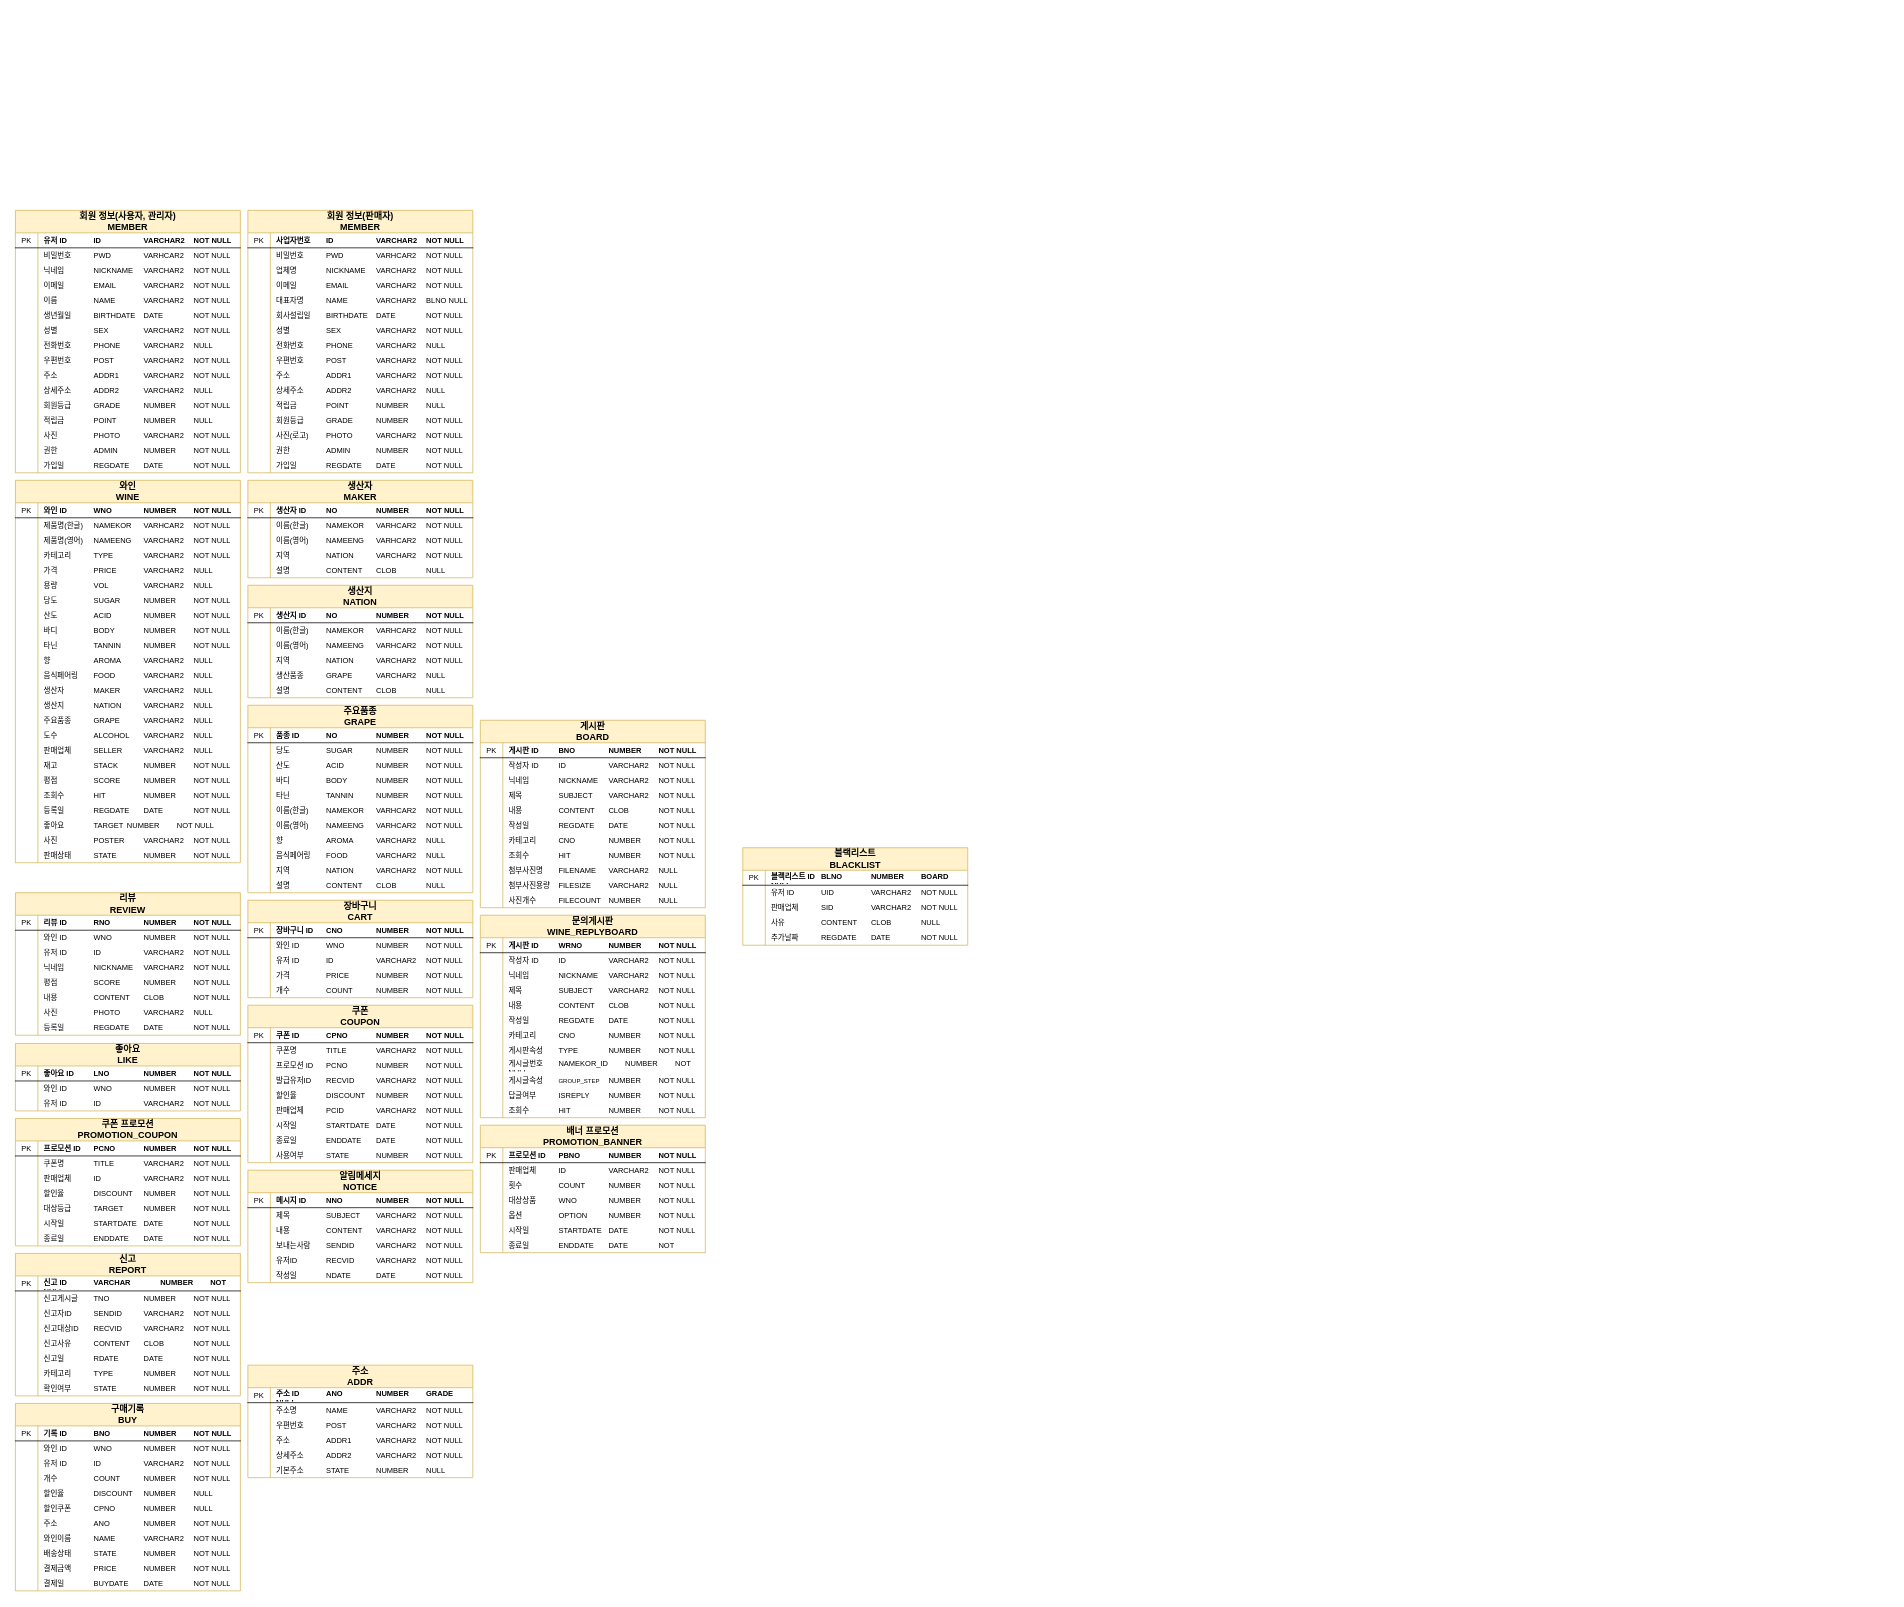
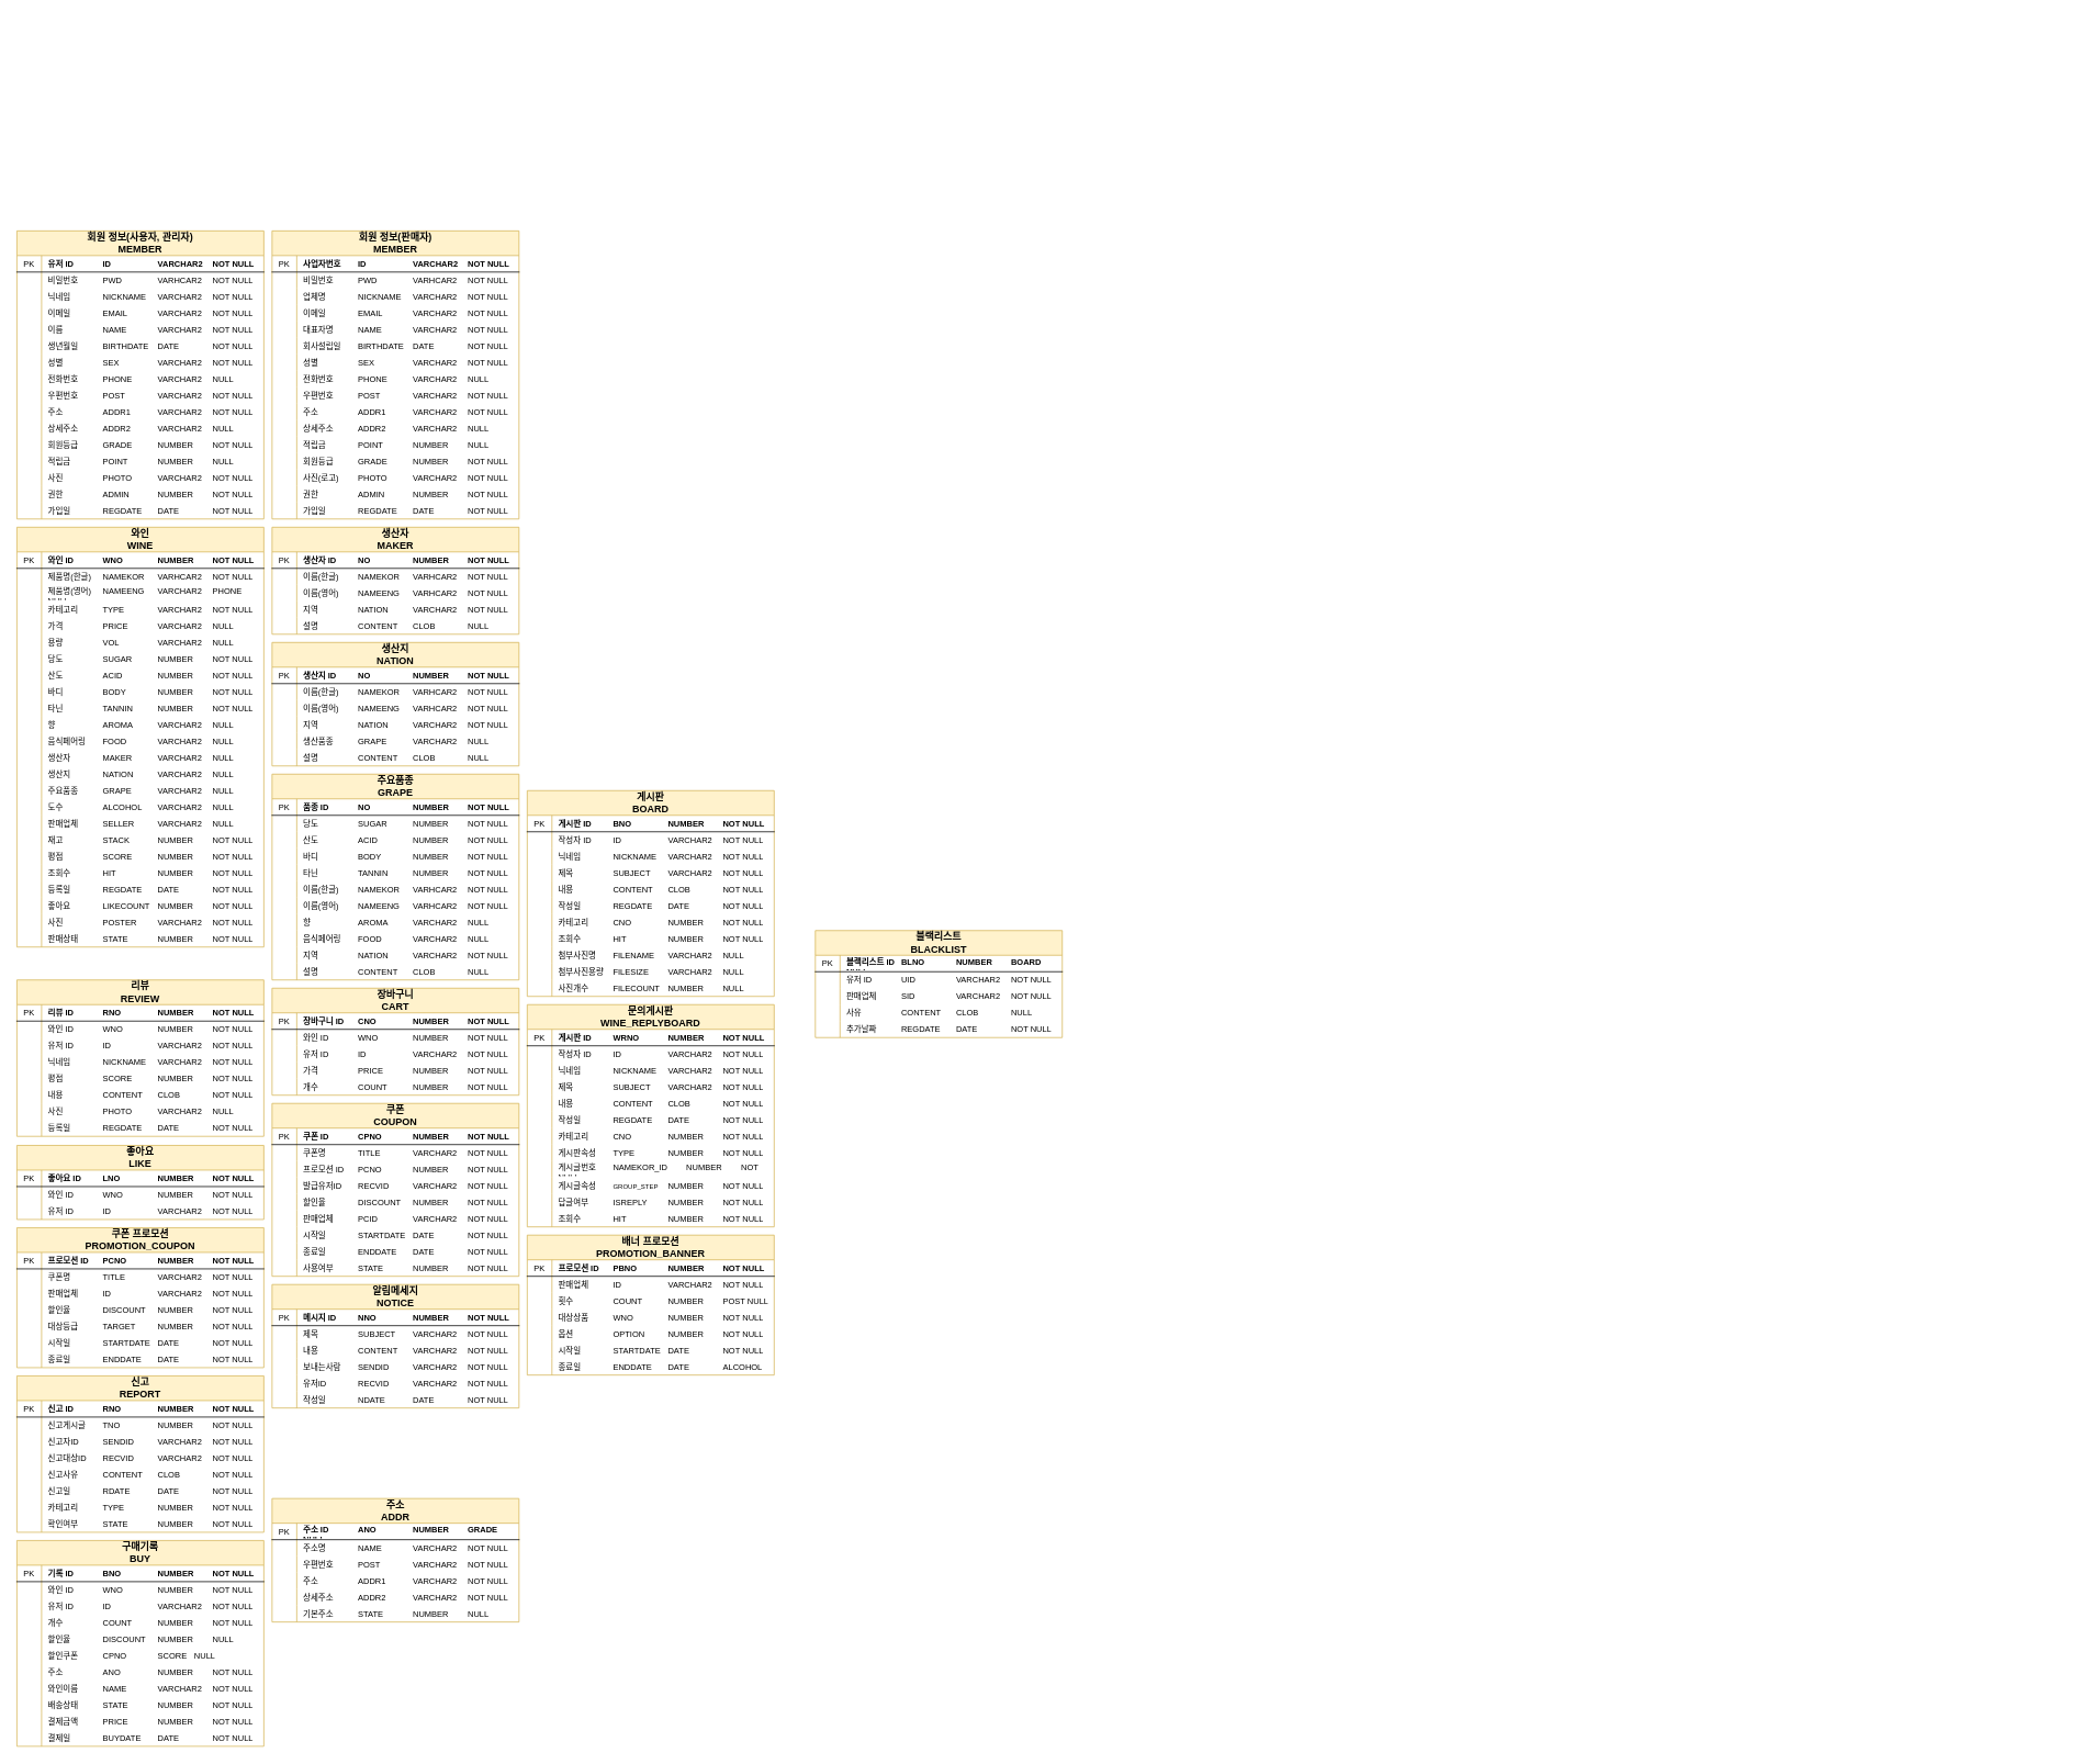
- <mxCell id="67" value="대표자명&lt;span style=&quot;white-space: pre;&quot;&gt;&lt;span style=&quot;white-space: pre;&quot;&gt;&#09;&lt;/span&gt;&lt;/span&gt;&lt;span style=&quot;white-space: pre;&quot;&gt;&#09;&lt;/span&gt;NAME&lt;span style=&quot;white-space: pre; font-size: 10px;&quot;&gt;&#09;&lt;span style=&quot;white-space: pre;&quot;&gt;&#09;&lt;/span&gt;VARCHAR2&lt;/span&gt;&lt;span style=&quot;white-space: pre; font-size: 10px;&quot;&gt;&#09;&lt;/span&gt;BLNO NULL" style="shape=partialRectangle;connectable=0;fillColor=none;top=0;left=0;bottom=0;right=0;align=left;spacingLeft=6;overflow=hidden;whiteSpace=wrap;html=1;fontStyle=0;verticalAlign=middle;fontSize=10;" parent="65" vertex="1"><mxGeometry x="30" width="270" height="20" as="geometry"><mxRectangle width="270" height="20" as="alternateBounds" /></mxGeometry></mxCell>
+ <mxCell id="67" value="대표자명&lt;span style=&quot;white-space: pre;&quot;&gt;&lt;span style=&quot;white-space: pre;&quot;&gt;&#09;&lt;/span&gt;&lt;/span&gt;&lt;span style=&quot;white-space: pre;&quot;&gt;&#09;&lt;/span&gt;NAME&lt;span style=&quot;white-space: pre; font-size: 10px;&quot;&gt;&#09;&lt;span style=&quot;white-space: pre;&quot;&gt;&#09;&lt;/span&gt;VARCHAR2&lt;/span&gt;&lt;span style=&quot;white-space: pre; font-size: 10px;&quot;&gt;&#09;&lt;/span&gt;NOT NULL" style="shape=partialRectangle;connectable=0;fillColor=none;top=0;left=0;bottom=0;right=0;align=left;spacingLeft=6;overflow=hidden;whiteSpace=wrap;html=1;fontStyle=0;verticalAlign=middle;fontSize=10;" parent="65" vertex="1"><mxGeometry x="30" width="270" height="20" as="geometry"><mxRectangle width="270" height="20" as="alternateBounds" /></mxGeometry></mxCell>
- <mxCell id="110" value="제품명(영어)&lt;span style=&quot;white-space: pre;&quot;&gt;&#09;&lt;/span&gt;NAMEENG&lt;span style=&quot;white-space: pre; font-size: 10px;&quot;&gt;&lt;span style=&quot;white-space: pre; font-size: 10px;&quot;&gt;&#09;&lt;/span&gt;&lt;/span&gt;VARCHAR2&lt;span style=&quot;white-space: pre; font-size: 10px;&quot;&gt;&#09;&lt;/span&gt;NOT NULL" style="shape=partialRectangle;connectable=0;fillColor=none;top=0;left=0;bottom=0;right=0;align=left;spacingLeft=6;overflow=hidden;whiteSpace=wrap;html=1;fontStyle=0;verticalAlign=middle;fontSize=10;" parent="108" vertex="1"><mxGeometry x="30" width="270" height="20" as="geometry"><mxRectangle width="270" height="20" as="alternateBounds" /></mxGeometry></mxCell>
+ <mxCell id="110" value="제품명(영어)&lt;span style=&quot;white-space: pre;&quot;&gt;&#09;&lt;/span&gt;NAMEENG&lt;span style=&quot;white-space: pre; font-size: 10px;&quot;&gt;&lt;span style=&quot;white-space: pre; font-size: 10px;&quot;&gt;&#09;&lt;/span&gt;&lt;/span&gt;VARCHAR2&lt;span style=&quot;white-space: pre; font-size: 10px;&quot;&gt;&#09;&lt;/span&gt;PHONE NULL" style="shape=partialRectangle;connectable=0;fillColor=none;top=0;left=0;bottom=0;right=0;align=left;spacingLeft=6;overflow=hidden;whiteSpace=wrap;html=1;fontStyle=0;verticalAlign=middle;fontSize=10;" parent="108" vertex="1"><mxGeometry x="30" width="270" height="20" as="geometry"><mxRectangle width="270" height="20" as="alternateBounds" /></mxGeometry></mxCell>
- <mxCell id="167" value="좋아요&lt;span style=&quot;white-space: pre;&quot;&gt;&#09;&lt;/span&gt;&lt;span style=&quot;white-space: pre;&quot;&gt;&#09;&lt;/span&gt;TARGET&lt;span style=&quot;white-space: pre;&quot;&gt;&#09;&lt;/span&gt;NUMBER&lt;span style=&quot;white-space: pre;&quot;&gt;&#09;&lt;/span&gt;NOT NULL" style="shape=partialRectangle;connectable=0;fillColor=none;top=0;left=0;bottom=0;right=0;align=left;spacingLeft=6;overflow=hidden;whiteSpace=wrap;html=1;fontStyle=0;verticalAlign=middle;fontSize=10;" parent="165" vertex="1"><mxGeometry x="30" width="270" height="20" as="geometry"><mxRectangle width="270" height="20" as="alternateBounds" /></mxGeometry></mxCell>
+ <mxCell id="167" value="좋아요&lt;span style=&quot;white-space: pre;&quot;&gt;&#09;&lt;/span&gt;&lt;span style=&quot;white-space: pre;&quot;&gt;&#09;&lt;/span&gt;LIKECOUNT&lt;span style=&quot;white-space: pre;&quot;&gt;&#09;&lt;/span&gt;NUMBER&lt;span style=&quot;white-space: pre;&quot;&gt;&#09;&lt;/span&gt;NOT NULL" style="shape=partialRectangle;connectable=0;fillColor=none;top=0;left=0;bottom=0;right=0;align=left;spacingLeft=6;overflow=hidden;whiteSpace=wrap;html=1;fontStyle=0;verticalAlign=middle;fontSize=10;" parent="165" vertex="1"><mxGeometry x="30" width="270" height="20" as="geometry"><mxRectangle width="270" height="20" as="alternateBounds" /></mxGeometry></mxCell>
- <mxCell id="537" value="횟수&lt;span style=&quot;white-space: pre;&quot;&gt;&#09;&lt;/span&gt;&lt;span style=&quot;white-space: pre;&quot;&gt;&#09;&lt;/span&gt;&lt;span style=&quot;white-space: pre;&quot;&gt;&#09;&lt;/span&gt;COUNT&lt;span style=&quot;white-space: pre;&quot;&gt;&#09;&lt;/span&gt;&lt;span style=&quot;white-space: pre;&quot;&gt;&#09;&lt;/span&gt;NUMBER&lt;span style=&quot;white-space: pre;&quot;&gt;&#09;&lt;/span&gt;NOT NULL" style="shape=partialRectangle;connectable=0;fillColor=none;top=0;left=0;bottom=0;right=0;align=left;spacingLeft=6;overflow=hidden;whiteSpace=wrap;html=1;fontStyle=0;verticalAlign=middle;fontSize=10;" parent="535" vertex="1"><mxGeometry x="30" width="270" height="20" as="geometry"><mxRectangle width="270" height="20" as="alternateBounds" /></mxGeometry></mxCell>
+ <mxCell id="537" value="횟수&lt;span style=&quot;white-space: pre;&quot;&gt;&#09;&lt;/span&gt;&lt;span style=&quot;white-space: pre;&quot;&gt;&#09;&lt;/span&gt;&lt;span style=&quot;white-space: pre;&quot;&gt;&#09;&lt;/span&gt;COUNT&lt;span style=&quot;white-space: pre;&quot;&gt;&#09;&lt;/span&gt;&lt;span style=&quot;white-space: pre;&quot;&gt;&#09;&lt;/span&gt;NUMBER&lt;span style=&quot;white-space: pre;&quot;&gt;&#09;&lt;/span&gt;POST NULL" style="shape=partialRectangle;connectable=0;fillColor=none;top=0;left=0;bottom=0;right=0;align=left;spacingLeft=6;overflow=hidden;whiteSpace=wrap;html=1;fontStyle=0;verticalAlign=middle;fontSize=10;" parent="535" vertex="1"><mxGeometry x="30" width="270" height="20" as="geometry"><mxRectangle width="270" height="20" as="alternateBounds" /></mxGeometry></mxCell>
- <mxCell id="549" value="종료일&lt;span style=&quot;white-space: pre;&quot;&gt;&#09;&lt;/span&gt;&lt;span style=&quot;white-space: pre;&quot;&gt;&#09;&lt;/span&gt;ENDDATE&lt;span style=&quot;white-space: pre;&quot;&gt;&#09;&lt;/span&gt;DATE&lt;span style=&quot;white-space: pre;&quot;&gt;&#09;&lt;/span&gt;&lt;span style=&quot;white-space: pre;&quot;&gt;&#09;&lt;/span&gt;NOT" style="shape=partialRectangle;connectable=0;fillColor=none;top=0;left=0;bottom=0;right=0;align=left;spacingLeft=6;overflow=hidden;whiteSpace=wrap;html=1;fontStyle=0;verticalAlign=middle;fontSize=10;" parent="547" vertex="1"><mxGeometry x="30" width="270" height="20" as="geometry"><mxRectangle width="270" height="20" as="alternateBounds" /></mxGeometry></mxCell>
+ <mxCell id="549" value="종료일&lt;span style=&quot;white-space: pre;&quot;&gt;&#09;&lt;/span&gt;&lt;span style=&quot;white-space: pre;&quot;&gt;&#09;&lt;/span&gt;ENDDATE&lt;span style=&quot;white-space: pre;&quot;&gt;&#09;&lt;/span&gt;DATE&lt;span style=&quot;white-space: pre;&quot;&gt;&#09;&lt;/span&gt;&lt;span style=&quot;white-space: pre;&quot;&gt;&#09;&lt;/span&gt;ALCOHOL" style="shape=partialRectangle;connectable=0;fillColor=none;top=0;left=0;bottom=0;right=0;align=left;spacingLeft=6;overflow=hidden;whiteSpace=wrap;html=1;fontStyle=0;verticalAlign=middle;fontSize=10;" parent="547" vertex="1"><mxGeometry x="30" width="270" height="20" as="geometry"><mxRectangle width="270" height="20" as="alternateBounds" /></mxGeometry></mxCell>
- <mxCell id="400" value="&lt;b style=&quot;font-size: 10px;&quot;&gt;신고 ID&lt;span style=&quot;white-space: pre;&quot;&gt;&#09;&lt;/span&gt;&lt;span style=&quot;white-space: pre; font-size: 10px;&quot;&gt;&#09;&lt;/span&gt;VARCHAR&lt;span style=&quot;white-space: pre; font-size: 10px;&quot;&gt;&#09;&lt;span style=&quot;white-space: pre; font-size: 10px;&quot;&gt;&#09;&lt;/span&gt;&lt;/span&gt;NUMBER&lt;span style=&quot;white-space: pre; font-size: 10px;&quot;&gt;&#09;&lt;/span&gt;NOT NULL&lt;/b&gt;" style="shape=partialRectangle;connectable=0;fillColor=none;top=0;left=0;bottom=0;right=0;align=left;spacingLeft=6;fontStyle=0;overflow=hidden;whiteSpace=wrap;html=1;verticalAlign=middle;fontSize=10;" parent="398" vertex="1"><mxGeometry x="30" width="270" height="20" as="geometry"><mxRectangle width="270" height="20" as="alternateBounds" /></mxGeometry></mxCell>
+ <mxCell id="400" value="&lt;b style=&quot;font-size: 10px;&quot;&gt;신고 ID&lt;span style=&quot;white-space: pre;&quot;&gt;&#09;&lt;/span&gt;&lt;span style=&quot;white-space: pre; font-size: 10px;&quot;&gt;&#09;&lt;/span&gt;RNO&lt;span style=&quot;white-space: pre; font-size: 10px;&quot;&gt;&#09;&lt;span style=&quot;white-space: pre; font-size: 10px;&quot;&gt;&#09;&lt;/span&gt;&lt;/span&gt;NUMBER&lt;span style=&quot;white-space: pre; font-size: 10px;&quot;&gt;&#09;&lt;/span&gt;NOT NULL&lt;/b&gt;" style="shape=partialRectangle;connectable=0;fillColor=none;top=0;left=0;bottom=0;right=0;align=left;spacingLeft=6;fontStyle=0;overflow=hidden;whiteSpace=wrap;html=1;verticalAlign=middle;fontSize=10;" parent="398" vertex="1"><mxGeometry x="30" width="270" height="20" as="geometry"><mxRectangle width="270" height="20" as="alternateBounds" /></mxGeometry></mxCell>
- <mxCell id="312" value="할인쿠폰&lt;span style=&quot;white-space: pre;&quot;&gt;&#09;&lt;/span&gt;&lt;span style=&quot;white-space: pre;&quot;&gt;&#09;&lt;/span&gt;CPNO&lt;span style=&quot;white-space: pre;&quot;&gt;&#09;&lt;/span&gt;&lt;span style=&quot;white-space: pre;&quot;&gt;&#09;&lt;/span&gt;NUMBER&lt;span style=&quot;white-space: pre;&quot;&gt;&#09;&lt;/span&gt;NULL" style="shape=partialRectangle;connectable=0;fillColor=none;top=0;left=0;bottom=0;right=0;align=left;spacingLeft=6;overflow=hidden;whiteSpace=wrap;html=1;fontStyle=0;verticalAlign=middle;fontSize=10;" parent="310" vertex="1"><mxGeometry x="30" width="270" height="20" as="geometry"><mxRectangle width="270" height="20" as="alternateBounds" /></mxGeometry></mxCell>
+ <mxCell id="312" value="할인쿠폰&lt;span style=&quot;white-space: pre;&quot;&gt;&#09;&lt;/span&gt;&lt;span style=&quot;white-space: pre;&quot;&gt;&#09;&lt;/span&gt;CPNO&lt;span style=&quot;white-space: pre;&quot;&gt;&#09;&lt;/span&gt;&lt;span style=&quot;white-space: pre;&quot;&gt;&#09;&lt;/span&gt;SCORE&lt;span style=&quot;white-space: pre;&quot;&gt;&#09;&lt;/span&gt;NULL" style="shape=partialRectangle;connectable=0;fillColor=none;top=0;left=0;bottom=0;right=0;align=left;spacingLeft=6;overflow=hidden;whiteSpace=wrap;html=1;fontStyle=0;verticalAlign=middle;fontSize=10;" parent="310" vertex="1"><mxGeometry x="30" width="270" height="20" as="geometry"><mxRectangle width="270" height="20" as="alternateBounds" /></mxGeometry></mxCell>
